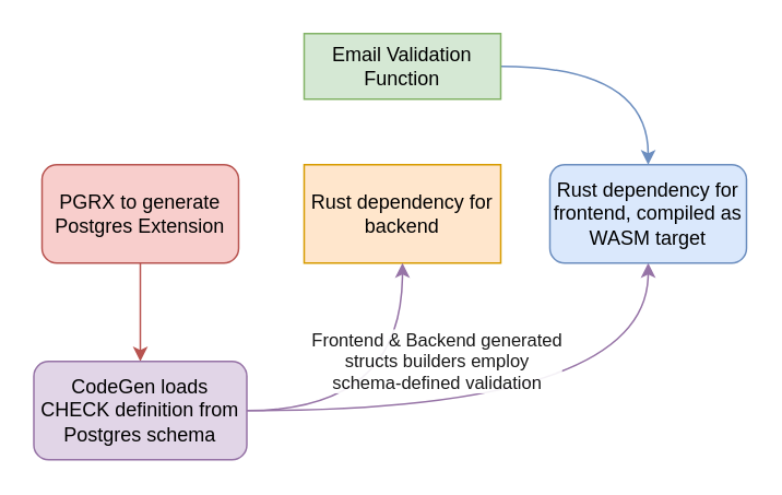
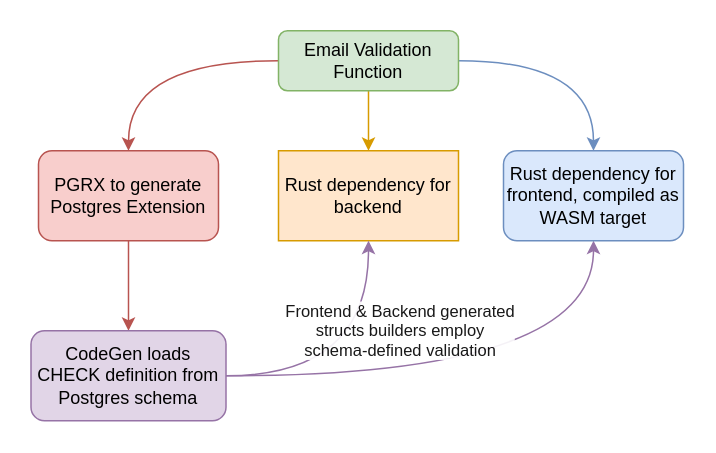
- <mxCell id="6" value="Email Validation Function" style="whiteSpace=wrap;html=1;fillColor=#d5e8d4;strokeColor=#82b366;rounded=0;" vertex="1" parent="1"><mxGeometry x="185" y="20" width="120" height="40" as="geometry" /></mxCell>
+ <mxCell id="6" value="Email Validation Function" style="rounded=1;whiteSpace=wrap;html=1;fillColor=#d5e8d4;strokeColor=#82b366;" vertex="1" parent="1"><mxGeometry x="185" y="20" width="120" height="40" as="geometry" /></mxCell>
+ <mxCell id="3" style="edgeStyle=orthogonalEdgeStyle;rounded=0;orthogonalLoop=1;jettySize=auto;html=1;curved=1;fillColor=#f8cecc;strokeColor=#b85450;" edge="1" parent="1" source="6" target="8"><mxGeometry relative="1" as="geometry" /></mxCell>
+ <mxCell id="4" style="edgeStyle=orthogonalEdgeStyle;curved=1;rounded=0;orthogonalLoop=1;jettySize=auto;html=1;fillColor=#ffe6cc;strokeColor=#d79b00;" edge="1" parent="1" source="6" target="9"><mxGeometry relative="1" as="geometry" /></mxCell>
